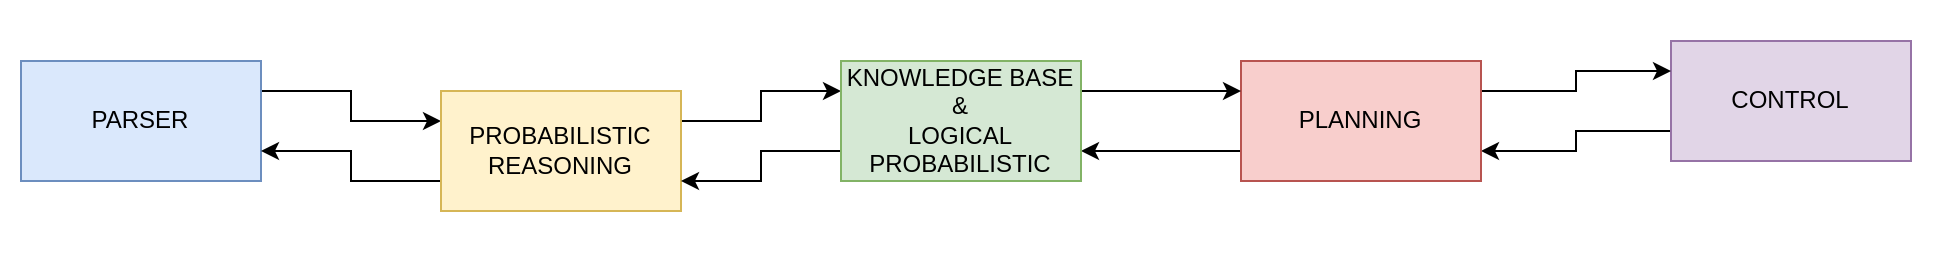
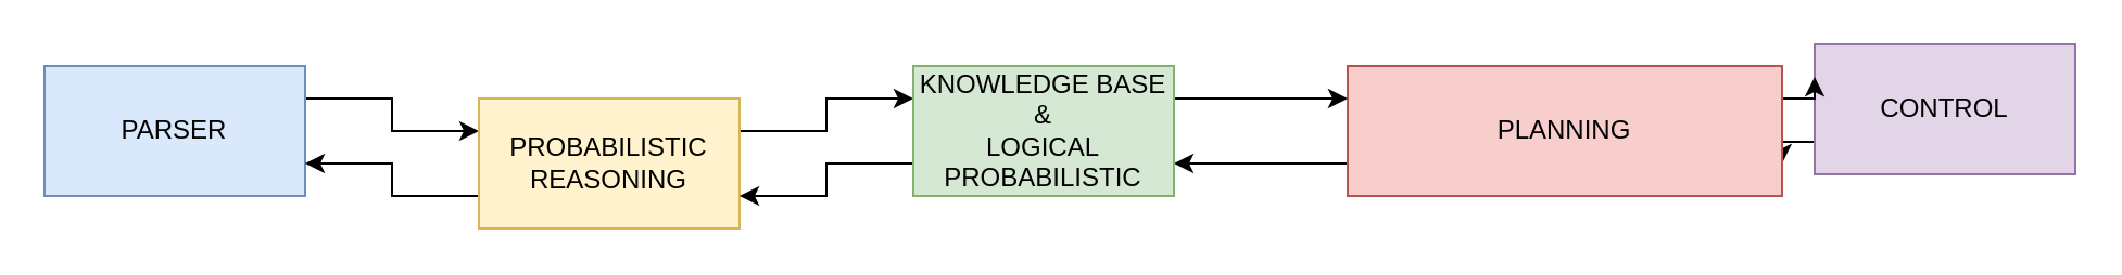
- <mxCell id="3" value="PARSER" style="rounded=0;whiteSpace=wrap;html=1;fillColor=#dae8fc;strokeColor=#6c8ebf;" vertex="1" parent="1"><mxGeometry x="10" y="30" width="120" height="60" as="geometry" /></mxCell>
+ <mxCell id="3" value="PARSER" style="rounded=0;whiteSpace=wrap;html=1;fillColor=#dae8fc;strokeColor=#6c8ebf;" vertex="1" parent="1"><mxGeometry x="20" y="30" width="120" height="60" as="geometry" /></mxCell>
- <mxCell id="11" value="PLANNING" style="rounded=0;whiteSpace=wrap;html=1;fillColor=#f8cecc;strokeColor=#b85450;" vertex="1" parent="1"><mxGeometry x="620" y="30" width="120" height="60" as="geometry" /></mxCell>
+ <mxCell id="11" value="PLANNING" style="rounded=0;whiteSpace=wrap;html=1;fillColor=#f8cecc;strokeColor=#b85450;" vertex="1" parent="1"><mxGeometry x="620" y="30" width="200" height="60" as="geometry" /></mxCell>
